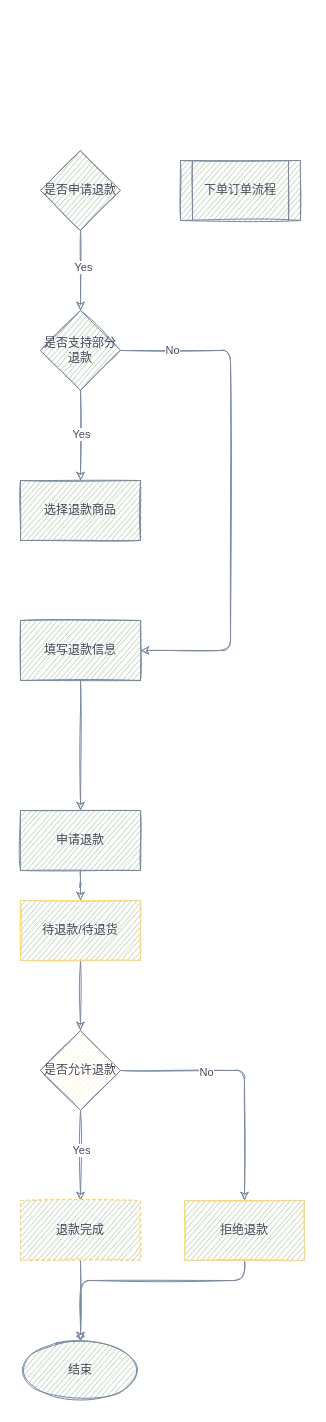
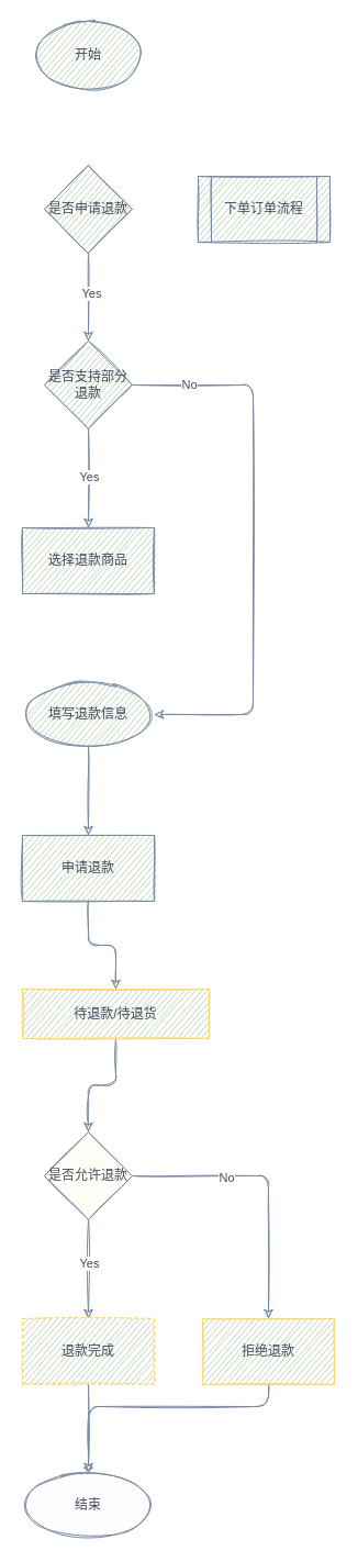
+ <mxCell id="2" value="开始" style="strokeWidth=1;html=1;shape=mxgraph.flowchart.start_1;whiteSpace=wrap;sketch=1;fillColor=#B2C9AB;strokeColor=#788AA3;fontColor=#46495D;" vertex="1" parent="1"><mxGeometry x="30" y="20" width="100" height="60" as="geometry" /></mxCell>
- <mxCell id="14" value="填写退款信息" style="whiteSpace=wrap;html=1;fontColor=#46495D;strokeColor=#788AA3;strokeWidth=1;fillColor=#B2C9AB;sketch=1;" vertex="1" parent="1"><mxGeometry x="20" y="620" width="120" height="60" as="geometry" /></mxCell>
+ <mxCell id="14" value="填写退款信息" style="ellipse;whiteSpace=wrap;html=1;fontColor=#46495D;strokeColor=#788AA3;strokeWidth=1;fillColor=#B2C9AB;sketch=1;" vertex="1" parent="1"><mxGeometry x="20" y="620" width="120" height="60" as="geometry" /></mxCell>
- <mxCell id="27" value="申请退款" style="whiteSpace=wrap;html=1;fontColor=#46495D;strokeColor=#788AA3;strokeWidth=1;fillColor=#B2C9AB;sketch=1;" vertex="1" parent="1"><mxGeometry x="20" y="810" width="120" height="60" as="geometry" /></mxCell>
+ <mxCell id="27" value="申请退款" style="whiteSpace=wrap;html=1;fontColor=#46495D;strokeColor=#788AA3;strokeWidth=1;fillColor=#B2C9AB;sketch=1;" vertex="1" parent="1"><mxGeometry x="20" y="760" width="120" height="60" as="geometry" /></mxCell>
- <mxCell id="16" value="待退款/待退货" style="whiteSpace=wrap;html=1;fontColor=#46495D;strokeWidth=1;fillColor=#B2C9AB;sketch=1;strokeColor=#FFD966;" vertex="1" parent="1"><mxGeometry x="20" y="900" width="120" height="60" as="geometry" /></mxCell>
+ <mxCell id="16" value="待退款/待退货" style="whiteSpace=wrap;html=1;fontColor=#46495D;strokeWidth=1;fillColor=#B2C9AB;sketch=1;strokeColor=#FFD966;" vertex="1" parent="1"><mxGeometry x="20" y="900" width="170" height="45" as="geometry" /></mxCell>
- <mxCell id="28" value="结束" style="ellipse;whiteSpace=wrap;html=1;fontColor=#46495D;strokeColor=#788AA3;strokeWidth=1;fillColor=#B2C9AB;sketch=1;" vertex="1" parent="1"><mxGeometry x="20" y="1340" width="120" height="60" as="geometry" /></mxCell>
+ <mxCell id="28" value="结束" style="ellipse;whiteSpace=wrap;html=1;fontColor=#46495D;strokeColor=#788AA3;strokeWidth=1;fillColor=#f5f5f5;sketch=1;" vertex="1" parent="1"><mxGeometry x="20" y="1340" width="120" height="60" as="geometry" /></mxCell>
